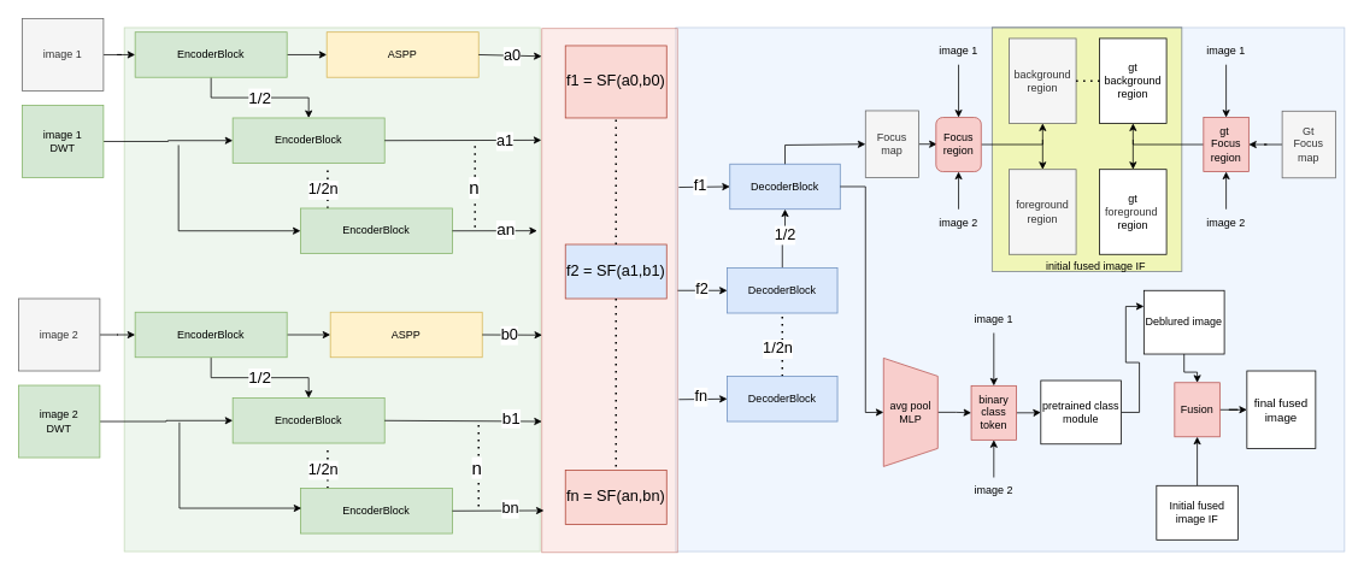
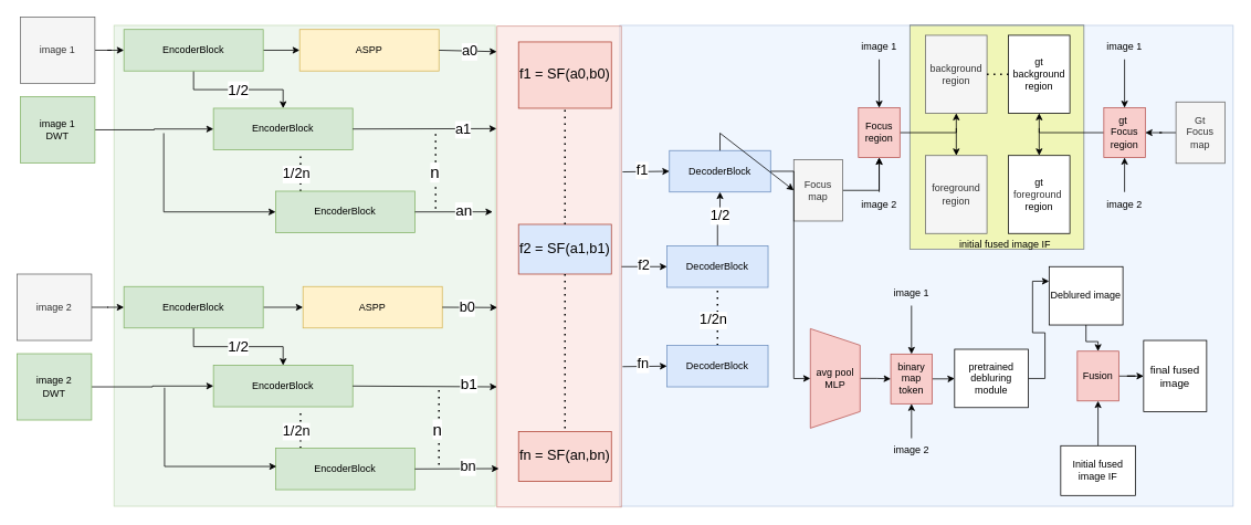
- <mxCell id="42" value="Focus map" style="rounded=0;whiteSpace=wrap;html=1;fillColor=#f5f5f5;fontColor=#333333;strokeColor=#666666;" vertex="1" parent="1"><mxGeometry x="957" y="122" width="59" height="74" as="geometry" /></mxCell>
+ <mxCell id="42" value="Focus map" style="rounded=0;whiteSpace=wrap;html=1;fillColor=#f5f5f5;fontColor=#333333;strokeColor=#666666;" vertex="1" parent="1"><mxGeometry x="957" y="192" width="59" height="74" as="geometry" /></mxCell>
- <mxCell id="66" value="Focus region" style="whiteSpace=wrap;html=1;fillColor=#f8cecc;strokeColor=#b85450;rounded=1;" vertex="1" parent="1"><mxGeometry x="1035" y="129.43" width="50" height="60" as="geometry" /></mxCell>
+ <mxCell id="66" value="Focus region" style="rounded=0;whiteSpace=wrap;html=1;fillColor=#f8cecc;strokeColor=#b85450;" vertex="1" parent="1"><mxGeometry x="1035" y="129.43" width="50" height="60" as="geometry" /></mxCell>
- <mxCell id="102" value="binary class token" style="rounded=0;whiteSpace=wrap;html=1;fillColor=#f8cecc;strokeColor=#b85450;" vertex="1" parent="1"><mxGeometry x="1074" y="426.41" width="50" height="60" as="geometry" /></mxCell>
+ <mxCell id="102" value="binary map token" style="rounded=0;whiteSpace=wrap;html=1;fillColor=#f8cecc;strokeColor=#b85450;" vertex="1" parent="1"><mxGeometry x="1074" y="426.41" width="50" height="60" as="geometry" /></mxCell>
- <mxCell id="72" value="pretrained class module" style="rounded=0;whiteSpace=wrap;html=1;" vertex="1" parent="1"><mxGeometry x="1151" y="420.65" width="89" height="70.35" as="geometry" /></mxCell>
+ <mxCell id="72" value="pretrained debluring module" style="rounded=0;whiteSpace=wrap;html=1;" vertex="1" parent="1"><mxGeometry x="1151" y="420.65" width="89" height="70.35" as="geometry" /></mxCell>
